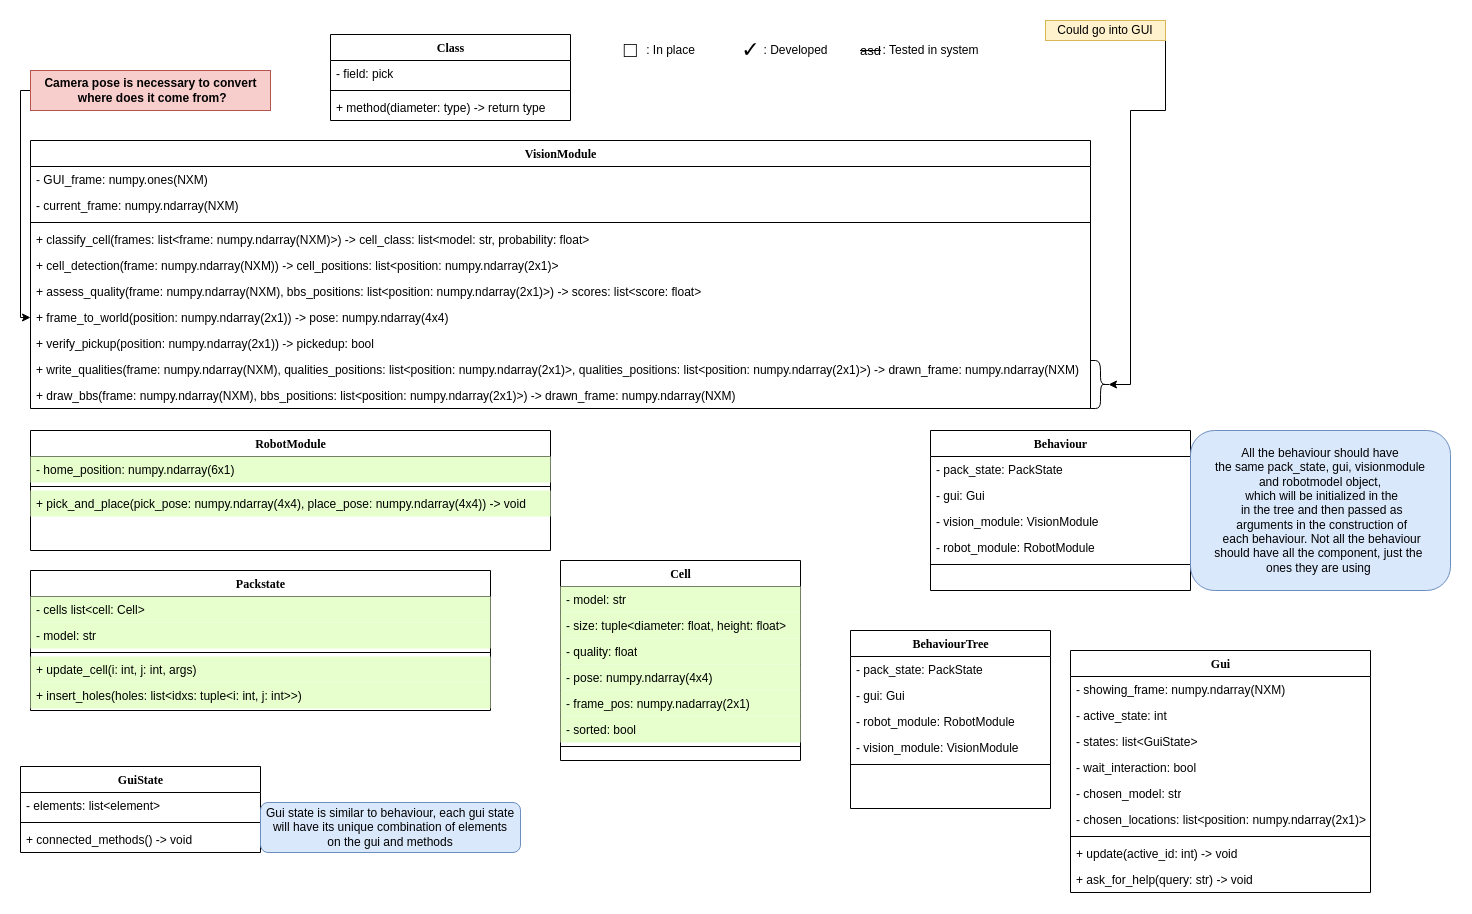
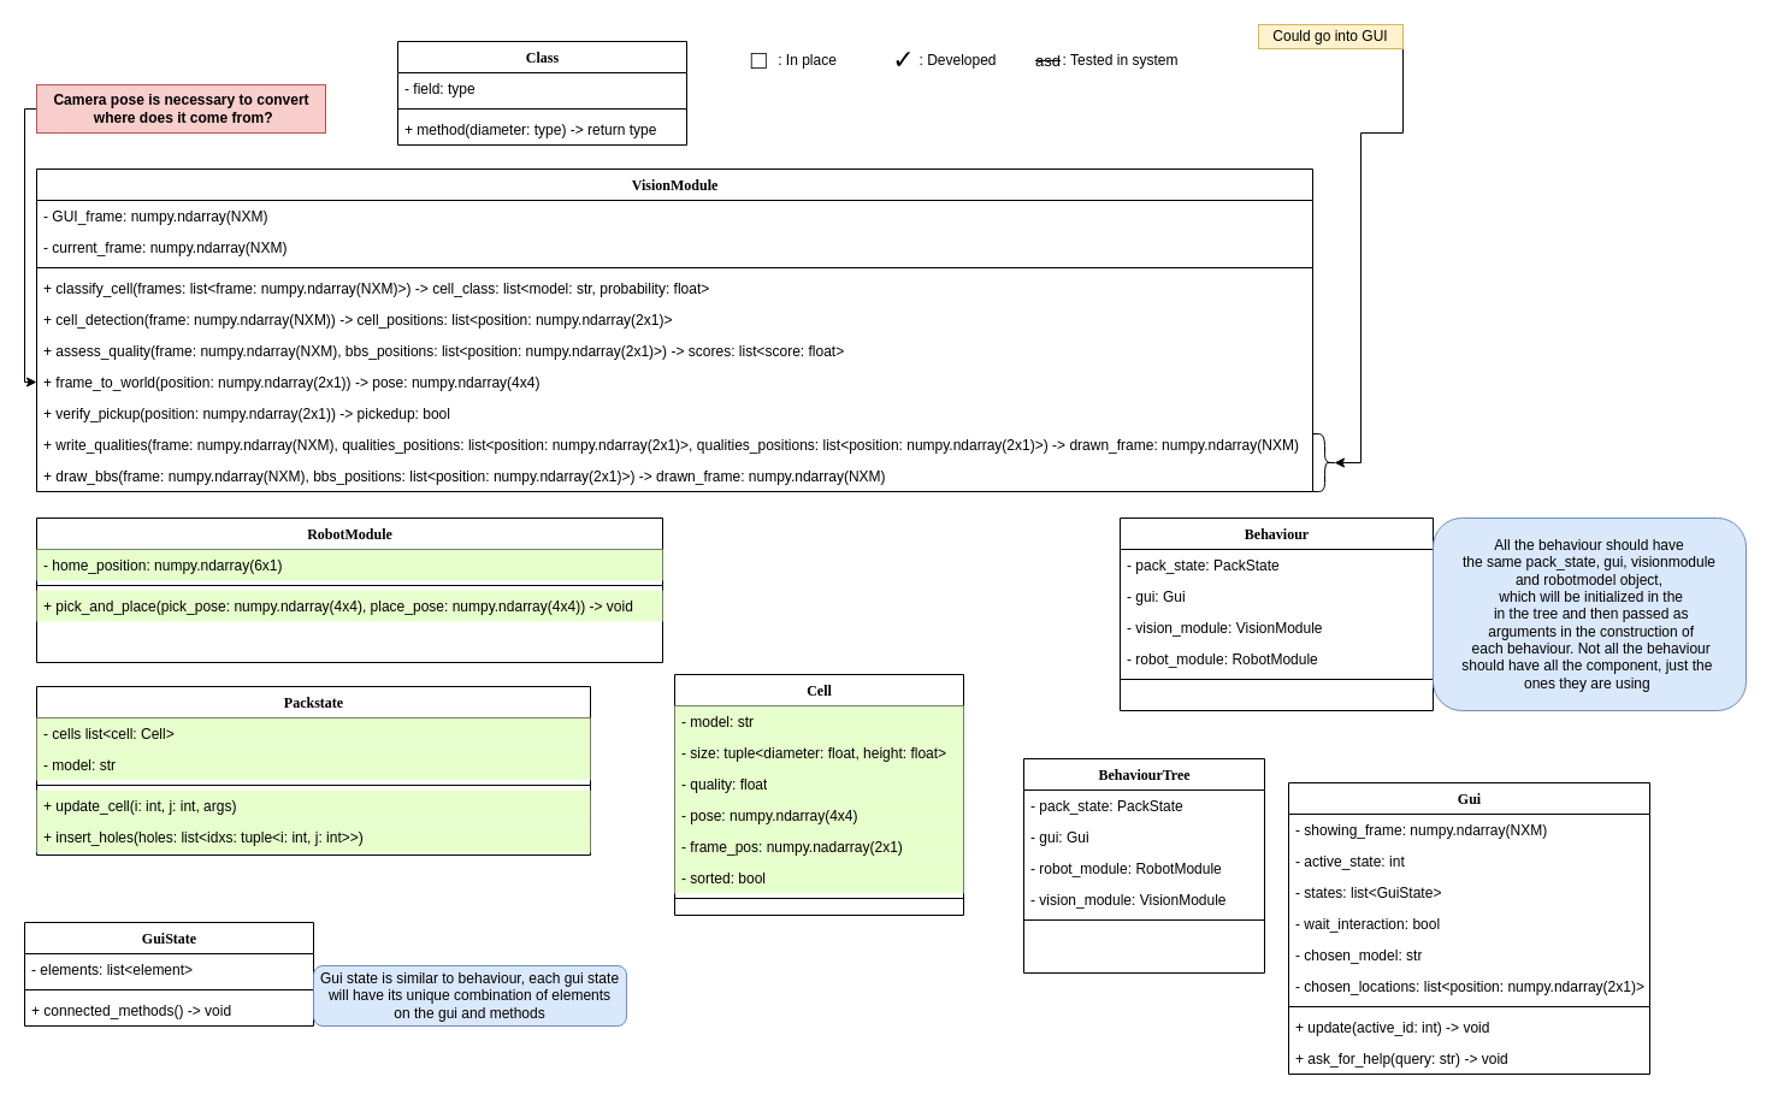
- <mxCell id="26" value="- field: pick" style="text;html=1;strokeColor=none;fillColor=none;align=left;verticalAlign=top;spacingLeft=4;spacingRight=4;whiteSpace=wrap;overflow=hidden;rotatable=0;points=[[0,0.5],[1,0.5]];portConstraint=eastwest;" parent="25" vertex="1"><mxGeometry y="26" width="240" height="26" as="geometry" /></mxCell>
+ <mxCell id="26" value="- field: type" style="text;html=1;strokeColor=none;fillColor=none;align=left;verticalAlign=top;spacingLeft=4;spacingRight=4;whiteSpace=wrap;overflow=hidden;rotatable=0;points=[[0,0.5],[1,0.5]];portConstraint=eastwest;" parent="25" vertex="1"><mxGeometry y="26" width="240" height="26" as="geometry" /></mxCell>
- <mxCell id="3" value="- GUI_frame: numpy.ones(NXM)" style="text;html=1;strokeColor=none;fillColor=none;align=left;verticalAlign=top;spacingLeft=4;spacingRight=4;whiteSpace=wrap;overflow=hidden;rotatable=0;points=[[0,0.5],[1,0.5]];portConstraint=eastwest;" parent="2" vertex="1"><mxGeometry y="26" width="1060" height="26" as="geometry" /></mxCell>
+ <mxCell id="3" value="- GUI_frame: numpy.ndarray(NXM)" style="text;html=1;strokeColor=none;fillColor=none;align=left;verticalAlign=top;spacingLeft=4;spacingRight=4;whiteSpace=wrap;overflow=hidden;rotatable=0;points=[[0,0.5],[1,0.5]];portConstraint=eastwest;" parent="2" vertex="1"><mxGeometry y="26" width="1060" height="26" as="geometry" /></mxCell>
